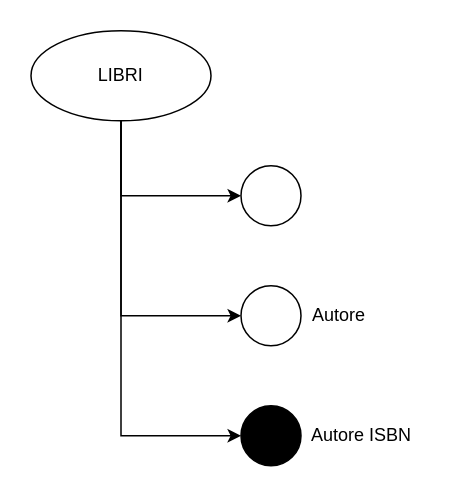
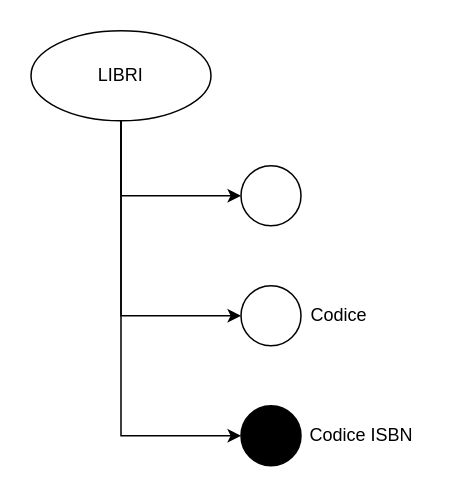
- <mxCell id="9" value="Autore" style="text;html=1;align=center;verticalAlign=middle;resizable=0;points=[];autosize=1;strokeColor=none;fillColor=none;" vertex="1" parent="1"><mxGeometry x="195" y="195" width="60" height="30" as="geometry" /></mxCell>
+ <mxCell id="9" value="Codice" style="text;html=1;align=center;verticalAlign=middle;resizable=0;points=[];autosize=1;strokeColor=none;fillColor=none;" vertex="1" parent="1"><mxGeometry x="195" y="195" width="60" height="30" as="geometry" /></mxCell>
- <mxCell id="10" value="Autore ISBN" style="text;html=1;align=center;verticalAlign=middle;resizable=0;points=[];autosize=1;strokeColor=none;fillColor=none;" vertex="1" parent="1"><mxGeometry x="195" y="275" width="90" height="30" as="geometry" /></mxCell>
+ <mxCell id="10" value="Codice ISBN" style="text;html=1;align=center;verticalAlign=middle;resizable=0;points=[];autosize=1;strokeColor=none;fillColor=none;" vertex="1" parent="1"><mxGeometry x="195" y="275" width="90" height="30" as="geometry" /></mxCell>
